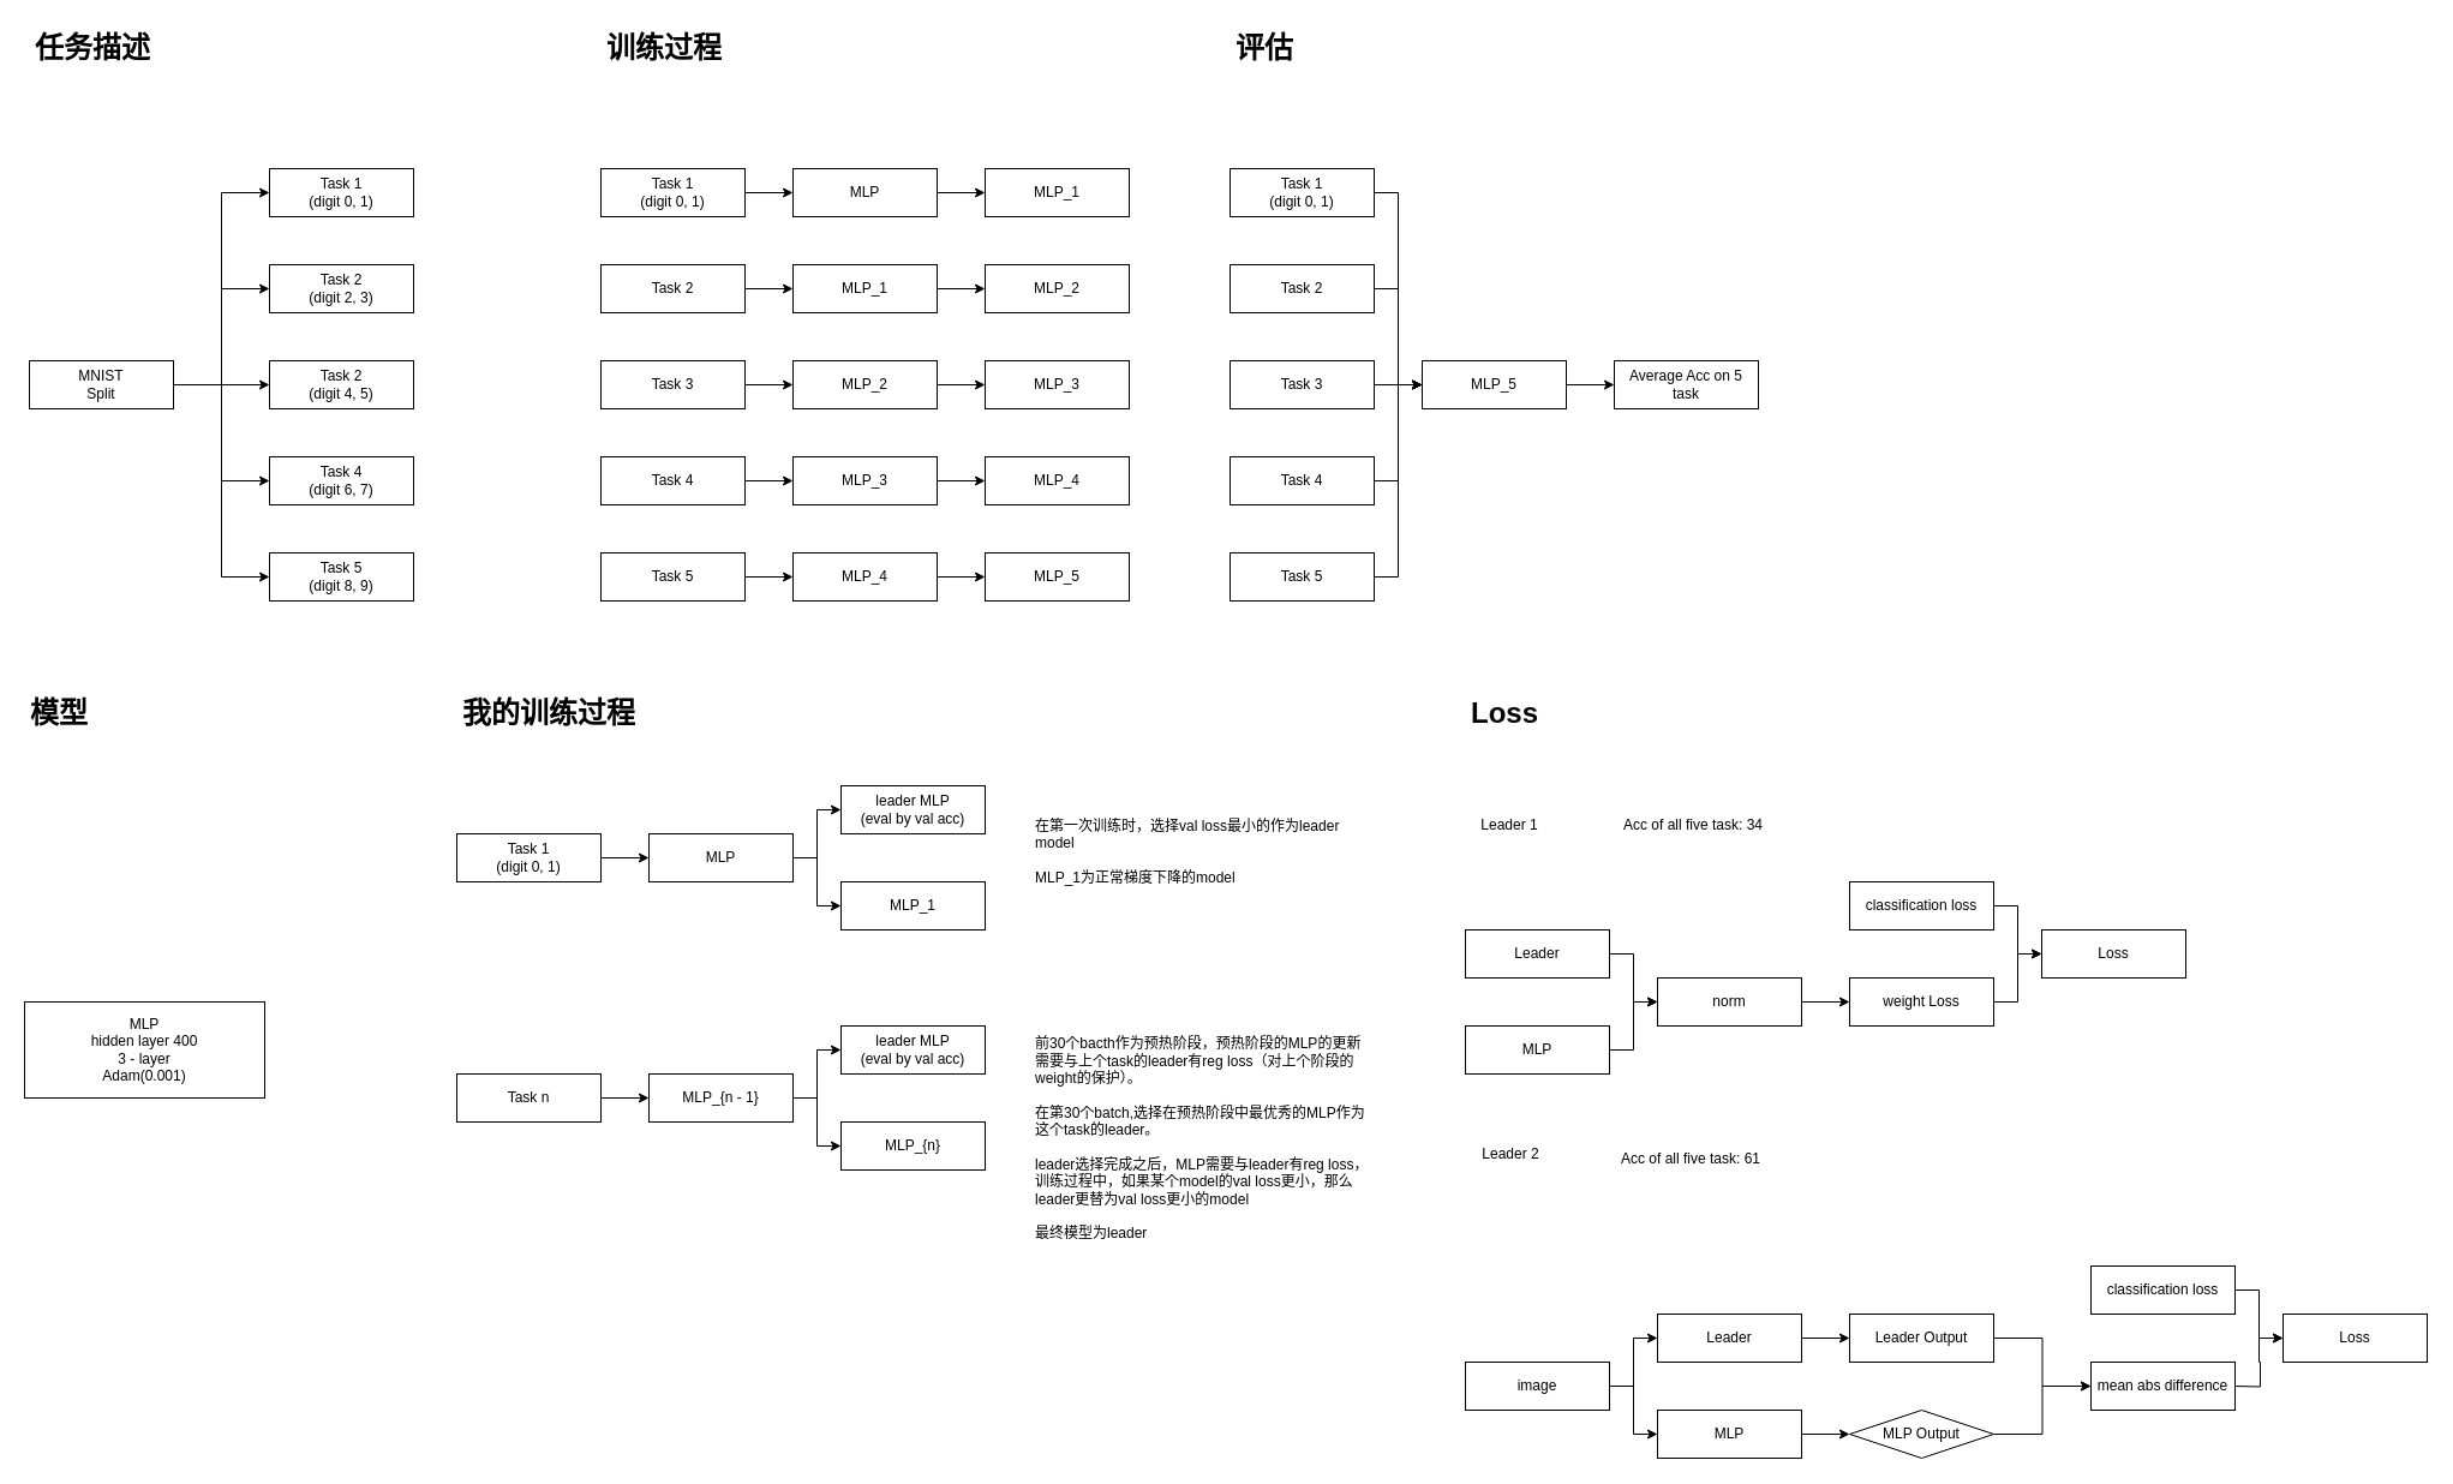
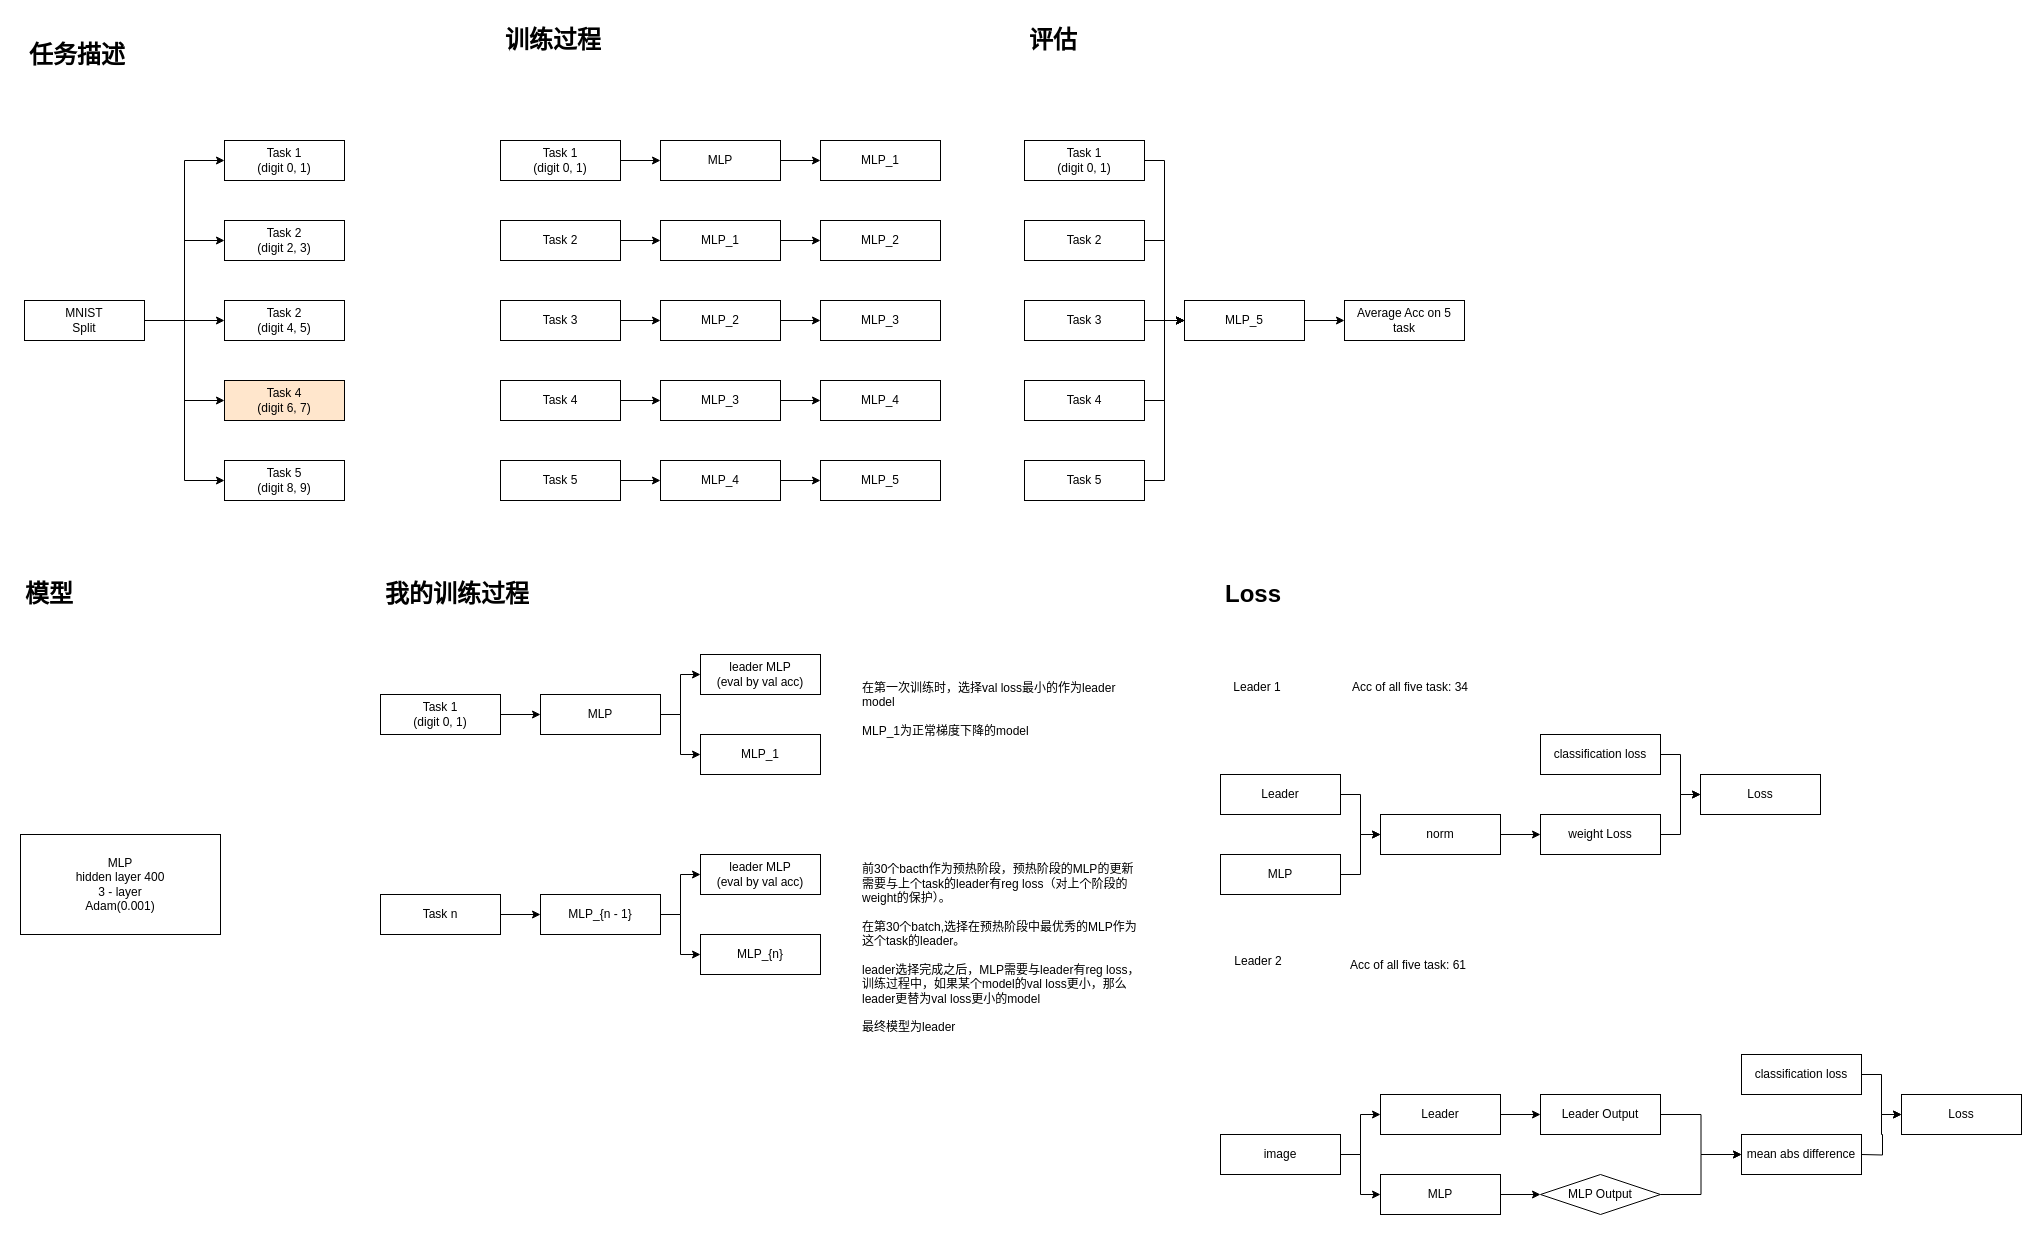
- <mxCell id="13" value="&lt;h1&gt;任务描述&lt;/h1&gt;&lt;p&gt;&lt;br&gt;&lt;/p&gt;" style="text;html=1;strokeColor=none;fillColor=none;spacing=5;spacingTop=-20;whiteSpace=wrap;overflow=hidden;rounded=0;" vertex="1" parent="1"><mxGeometry x="24" y="20" width="190" height="120" as="geometry" /></mxCell>
+ <mxCell id="13" value="&lt;h1&gt;任务描述&lt;/h1&gt;&lt;p&gt;&lt;br&gt;&lt;/p&gt;" style="text;html=1;strokeColor=none;fillColor=none;spacing=5;spacingTop=-20;whiteSpace=wrap;overflow=hidden;rounded=0;" vertex="1" parent="1"><mxGeometry x="24" y="35" width="190" height="120" as="geometry" /></mxCell>
- <mxCell id="11" value="Task 4&lt;br style=&quot;border-color: var(--border-color);&quot;&gt;(digit 6, 7)" style="rounded=0;whiteSpace=wrap;html=1;" vertex="1" parent="1"><mxGeometry x="224" y="380" width="120" height="40" as="geometry" /></mxCell>
+ <mxCell id="11" value="Task 4&lt;br style=&quot;border-color: var(--border-color);&quot;&gt;(digit 6, 7)" style="rounded=0;whiteSpace=wrap;html=1;fillColor=#ffe6cc;" vertex="1" parent="1"><mxGeometry x="224" y="380" width="120" height="40" as="geometry" /></mxCell>
- <mxCell id="14" value="MLP&lt;br&gt;hidden layer 400&lt;br&gt;3 - layer&lt;br&gt;Adam(0.001)" style="rounded=0;whiteSpace=wrap;html=1;" vertex="1" parent="1"><mxGeometry x="20" y="834" width="200" height="80" as="geometry" /></mxCell>
+ <mxCell id="14" value="MLP&lt;br&gt;hidden layer 400&lt;br&gt;3 - layer&lt;br&gt;Adam(0.001)" style="rounded=0;whiteSpace=wrap;html=1;" vertex="1" parent="1"><mxGeometry x="20" y="834" width="200" height="100" as="geometry" /></mxCell>
